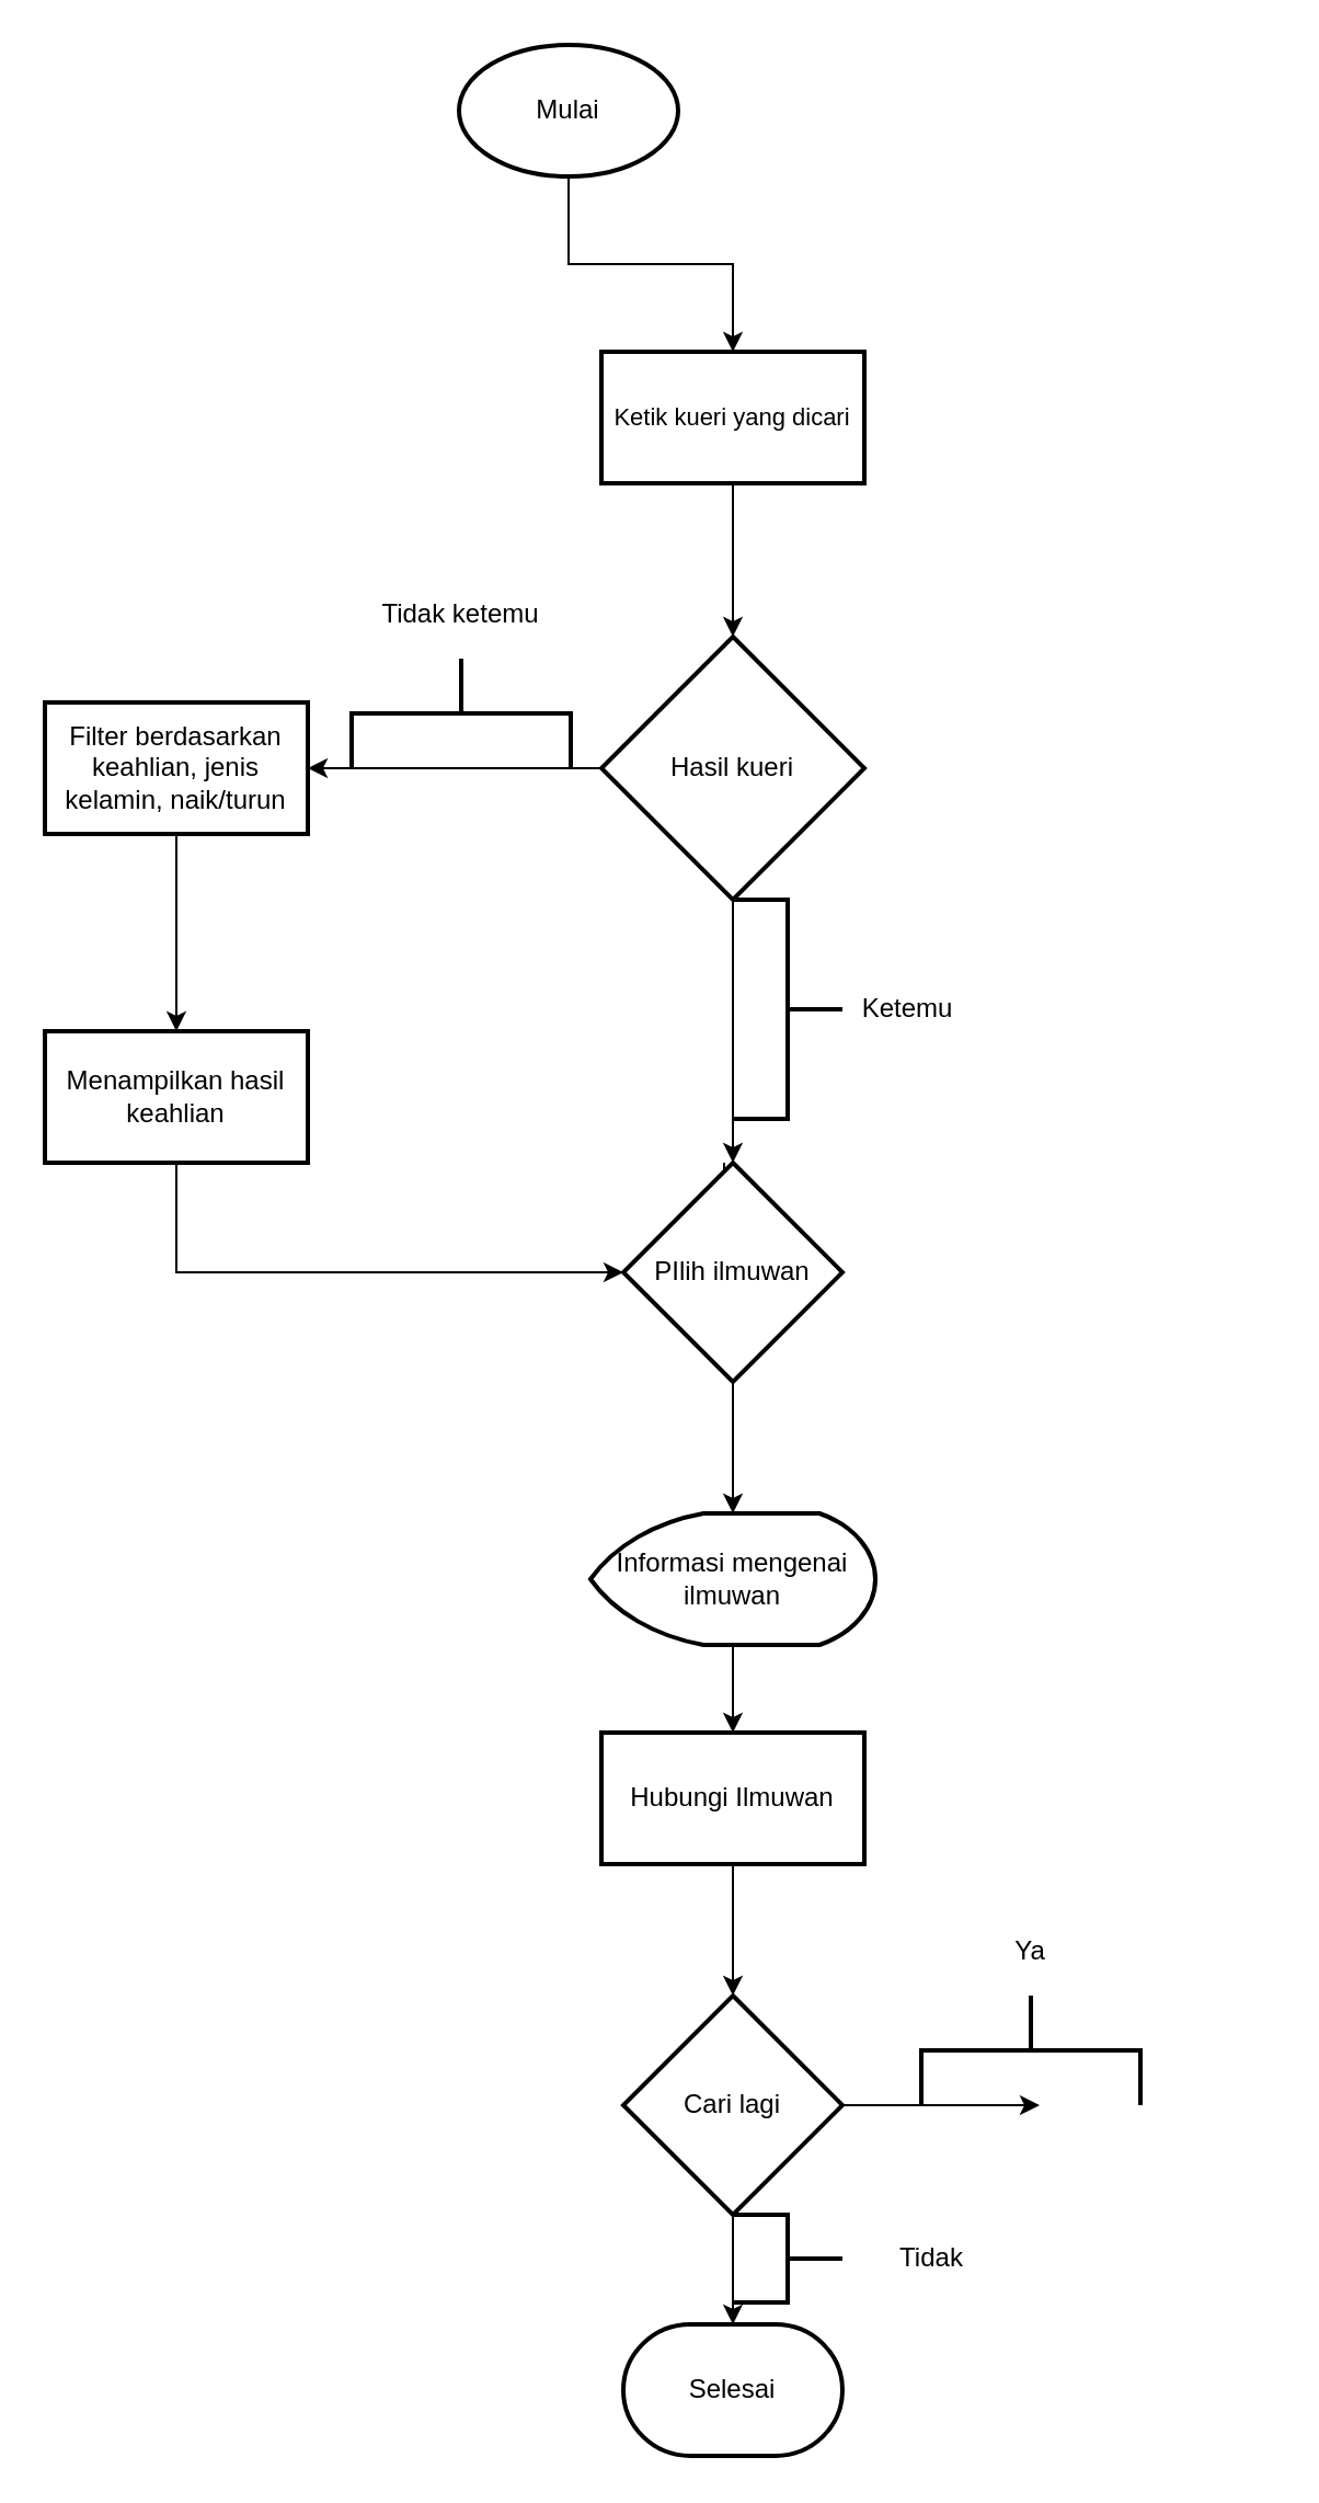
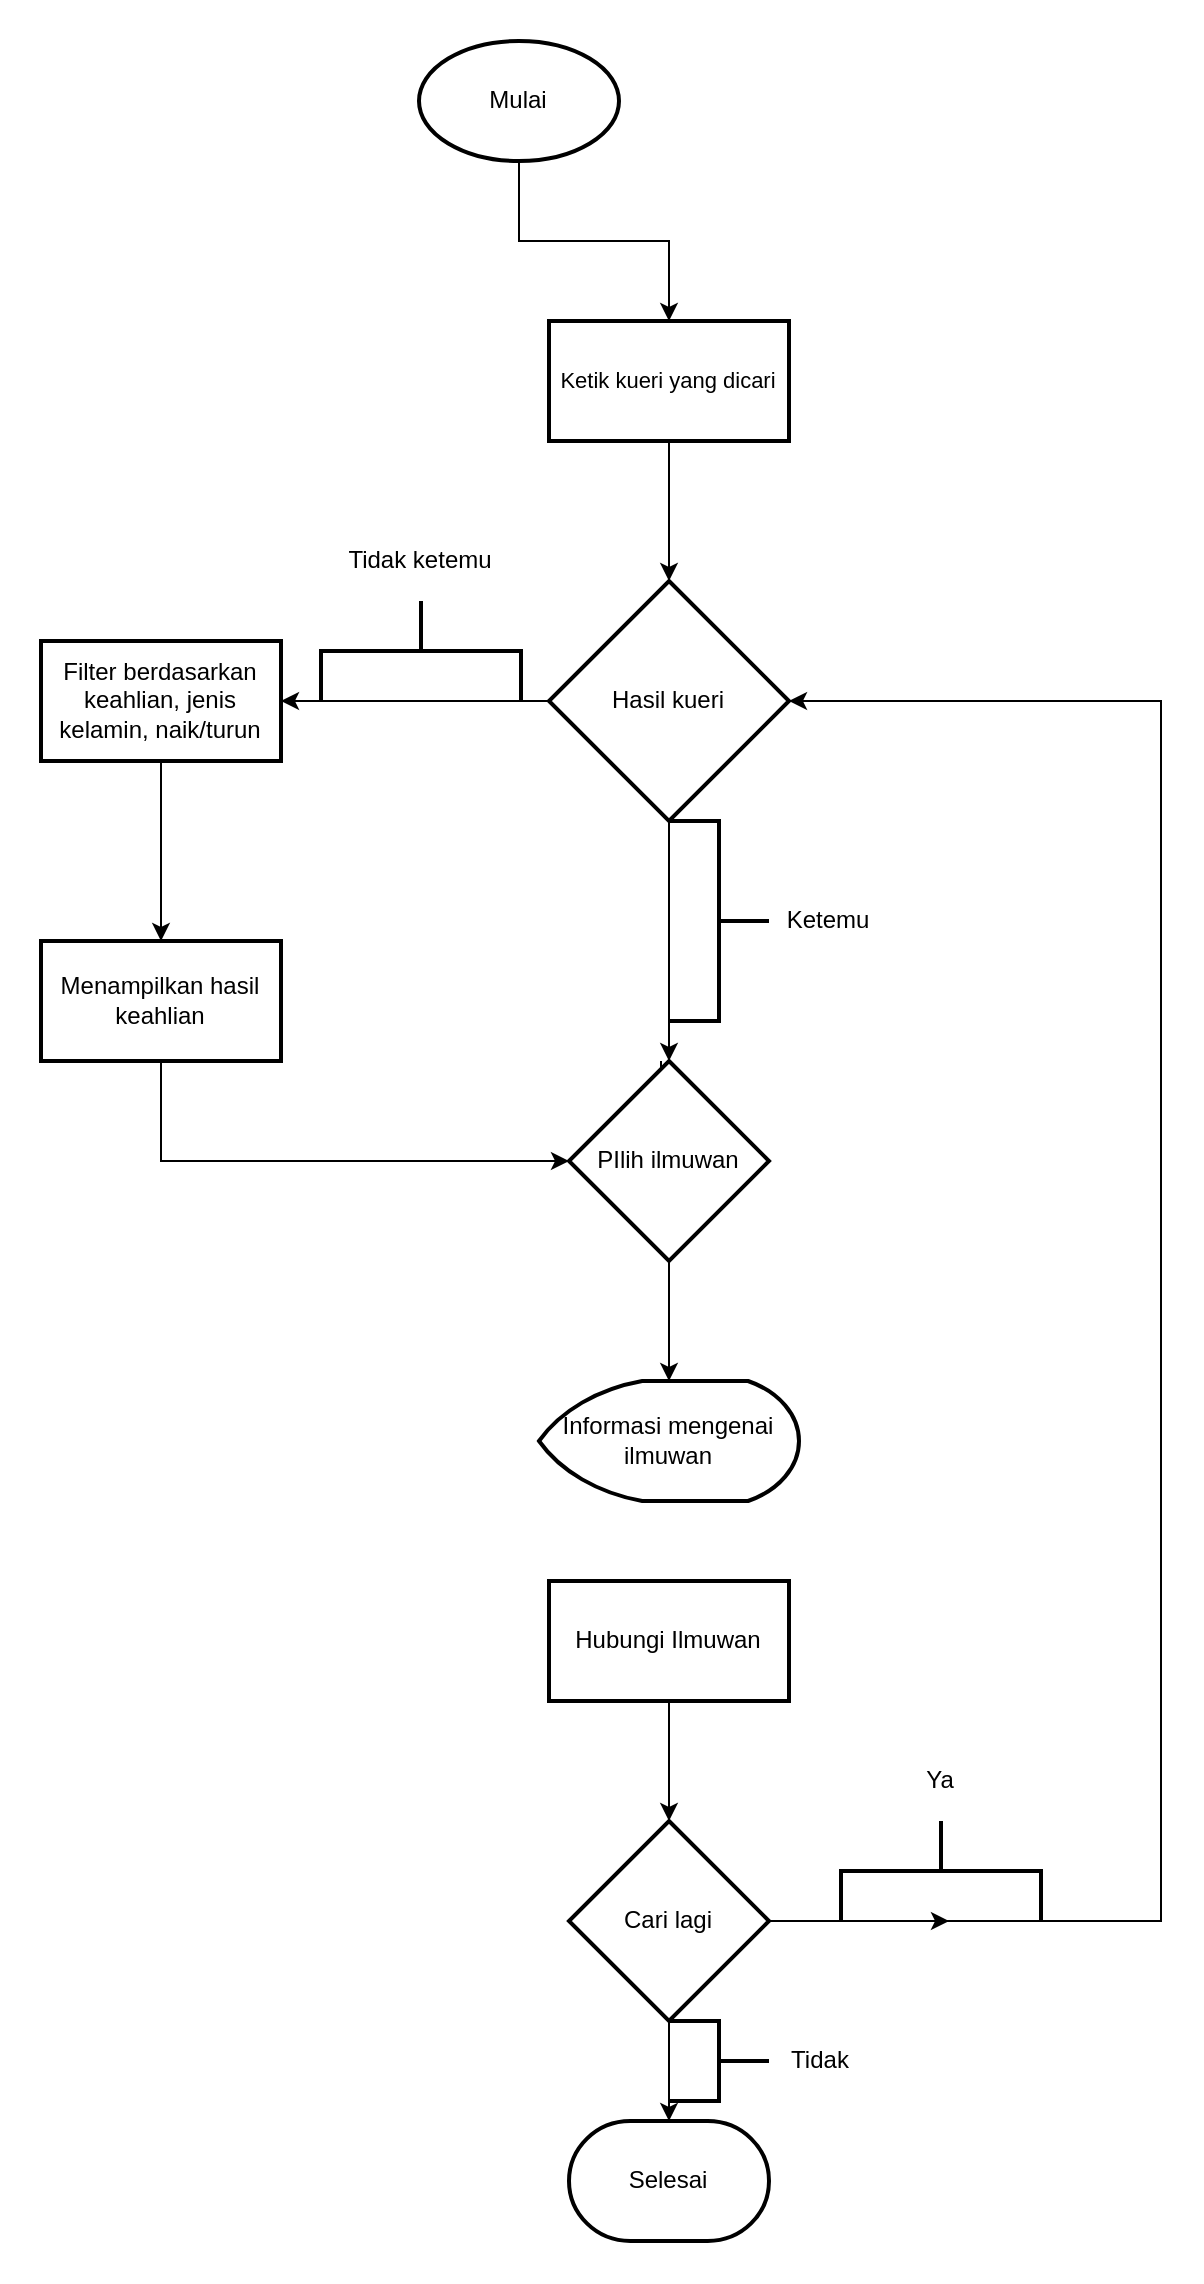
+ <mxCell id="13" value="" style="edgeStyle=orthogonalEdgeStyle;rounded=0;orthogonalLoop=1;jettySize=auto;html=1;entryX=1;entryY=0.5;entryDx=0;entryDy=0;exitX=1;exitY=0.5;exitDx=0;exitDy=0;exitPerimeter=0;" edge="1" parent="1" source="27" target="8"><mxGeometry relative="1" as="geometry"><mxPoint x="394" y="940" as="sourcePoint" /><mxPoint x="560" y="330" as="targetPoint" /><Array as="points"><mxPoint x="580" y="960" /><mxPoint x="580" y="350" /></Array></mxGeometry></mxCell>
- <mxCell id="16" value="" style="edgeStyle=orthogonalEdgeStyle;rounded=0;orthogonalLoop=1;jettySize=auto;html=1;" edge="1" parent="1" source="17" target="12"><mxGeometry relative="1" as="geometry" /></mxCell>
- <mxCell id="32" value="Tidak" style="text;html=1;strokeColor=none;fillColor=none;align=center;verticalAlign=middle;whiteSpace=wrap;rounded=0;" vertex="1" parent="1"><mxGeometry x="405" y="1020" width="40" height="20" as="geometry" /></mxCell>
+ <mxCell id="32" value="Tidak" style="text;html=1;strokeColor=none;fillColor=none;align=center;verticalAlign=middle;whiteSpace=wrap;rounded=0;" vertex="1" parent="1"><mxGeometry x="390" y="1020" width="40" height="20" as="geometry" /></mxCell>
